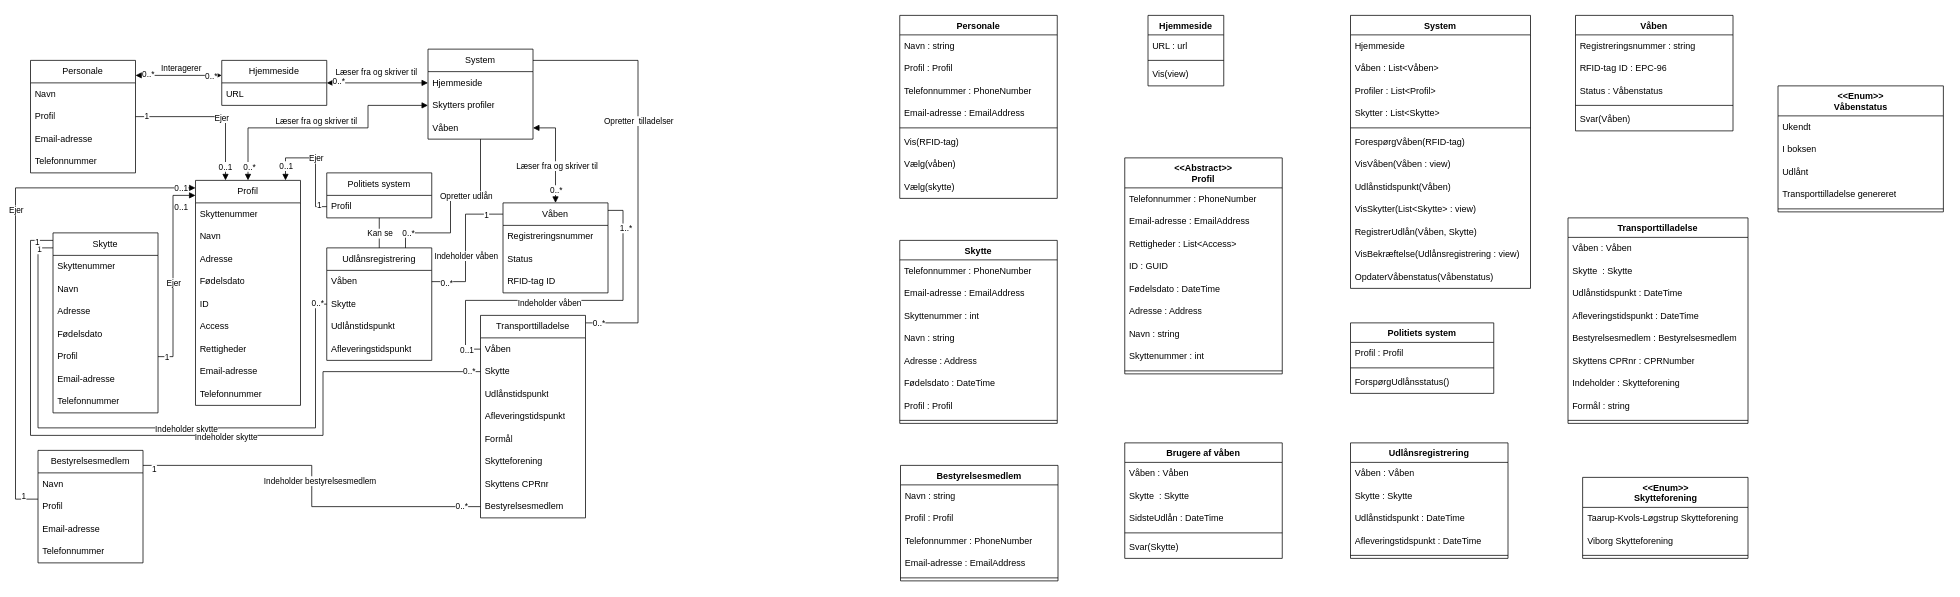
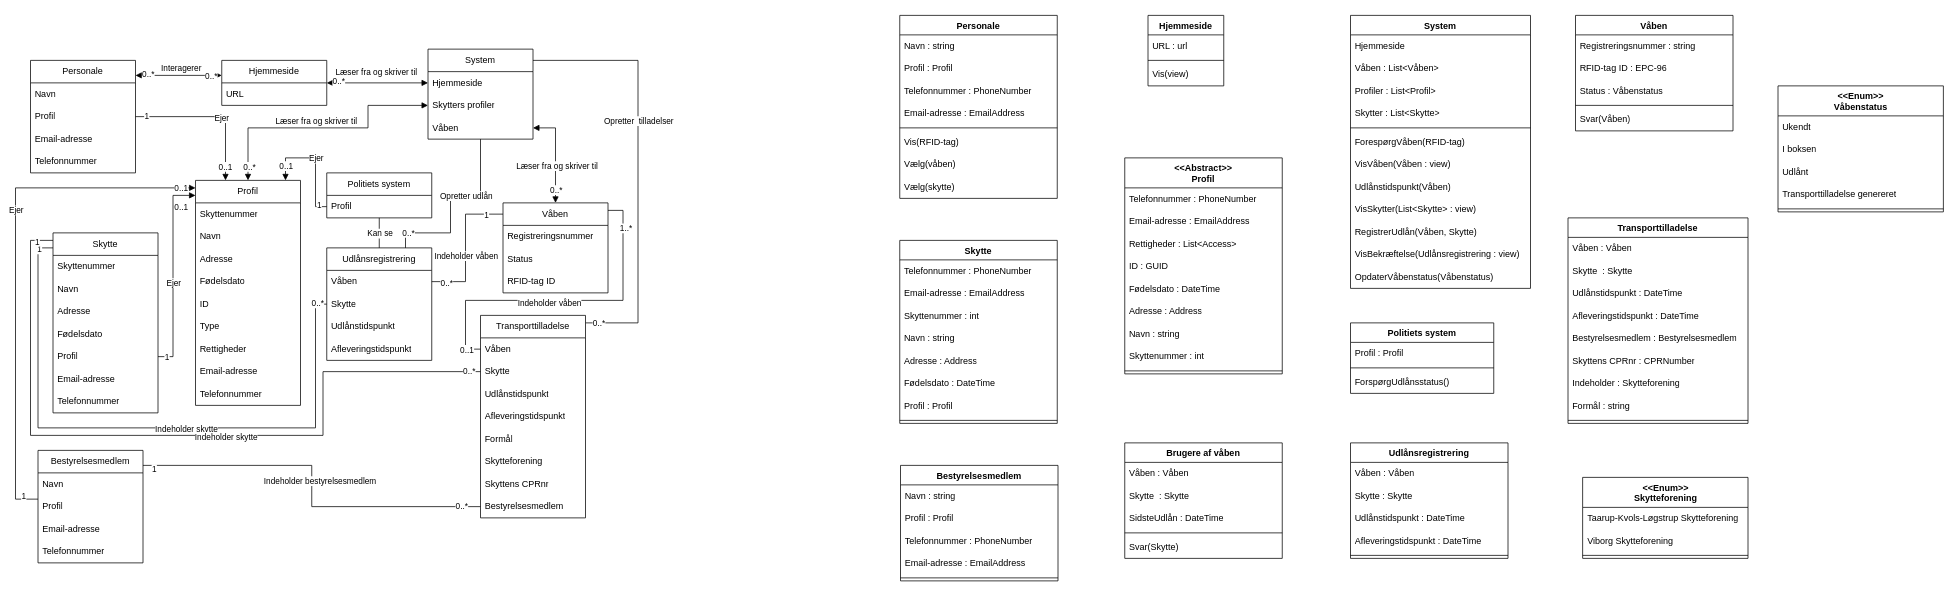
- <mxCell id="17" value="Access" style="text;strokeColor=none;fillColor=none;align=left;verticalAlign=middle;spacingLeft=4;spacingRight=4;overflow=hidden;points=[[0,0.5],[1,0.5]];portConstraint=eastwest;rotatable=0;whiteSpace=wrap;html=1;" parent="11" vertex="1"><mxGeometry y="180" width="140" height="30" as="geometry" /></mxCell>
+ <mxCell id="17" value="Type" style="text;strokeColor=none;fillColor=none;align=left;verticalAlign=middle;spacingLeft=4;spacingRight=4;overflow=hidden;points=[[0,0.5],[1,0.5]];portConstraint=eastwest;rotatable=0;whiteSpace=wrap;html=1;" parent="11" vertex="1"><mxGeometry y="180" width="140" height="30" as="geometry" /></mxCell>
